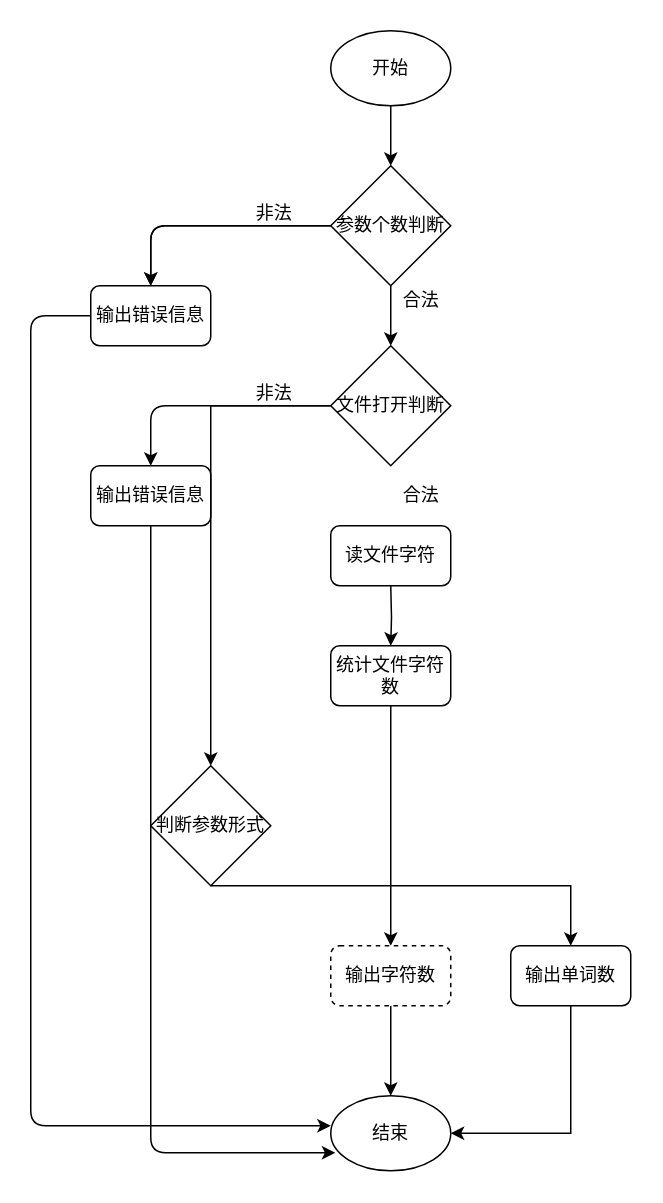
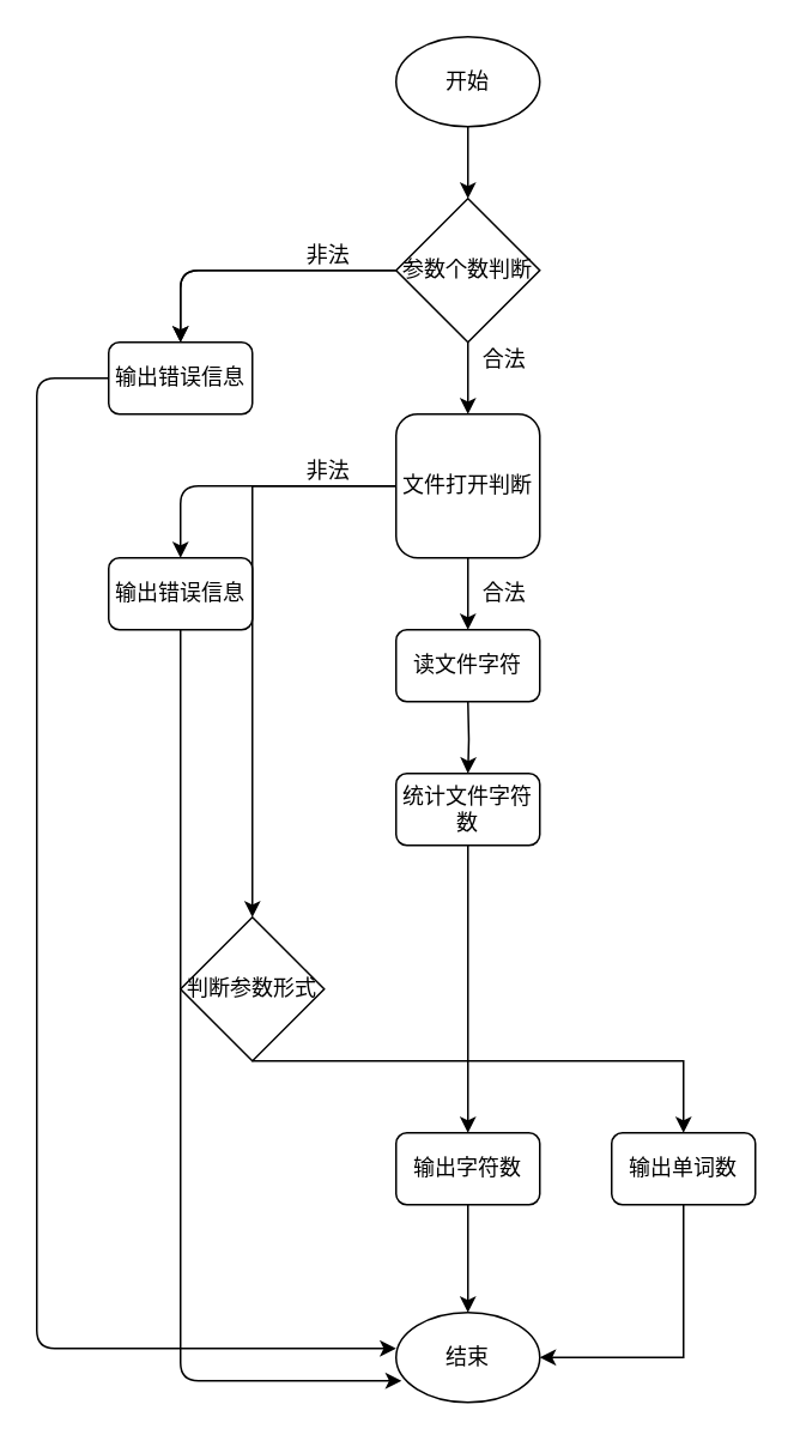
- <mxCell id="7" value="文件打开判断" style="rhombus;whiteSpace=wrap;html=1;" vertex="1" parent="1"><mxGeometry x="220" y="230" width="80" height="80" as="geometry" /></mxCell>
+ <mxCell id="7" value="文件打开判断" style="whiteSpace=wrap;html=1;rounded=1;" vertex="1" parent="1"><mxGeometry x="220" y="230" width="80" height="80" as="geometry" /></mxCell>
+ <mxCell id="5" style="edgeStyle=orthogonalEdgeStyle;rounded=0;orthogonalLoop=1;jettySize=auto;html=1;entryX=0.5;entryY=0;entryDx=0;entryDy=0;" edge="1" parent="1" source="7" target="10"><mxGeometry relative="1" as="geometry" /></mxCell>
- <mxCell id="17" value="输出字符数" style="rounded=1;whiteSpace=wrap;html=1;dashed=1;" vertex="1" parent="1"><mxGeometry x="220" y="630" width="80" height="40" as="geometry" /></mxCell>
+ <mxCell id="17" value="输出字符数" style="rounded=1;whiteSpace=wrap;html=1;" vertex="1" parent="1"><mxGeometry x="220" y="630" width="80" height="40" as="geometry" /></mxCell>
